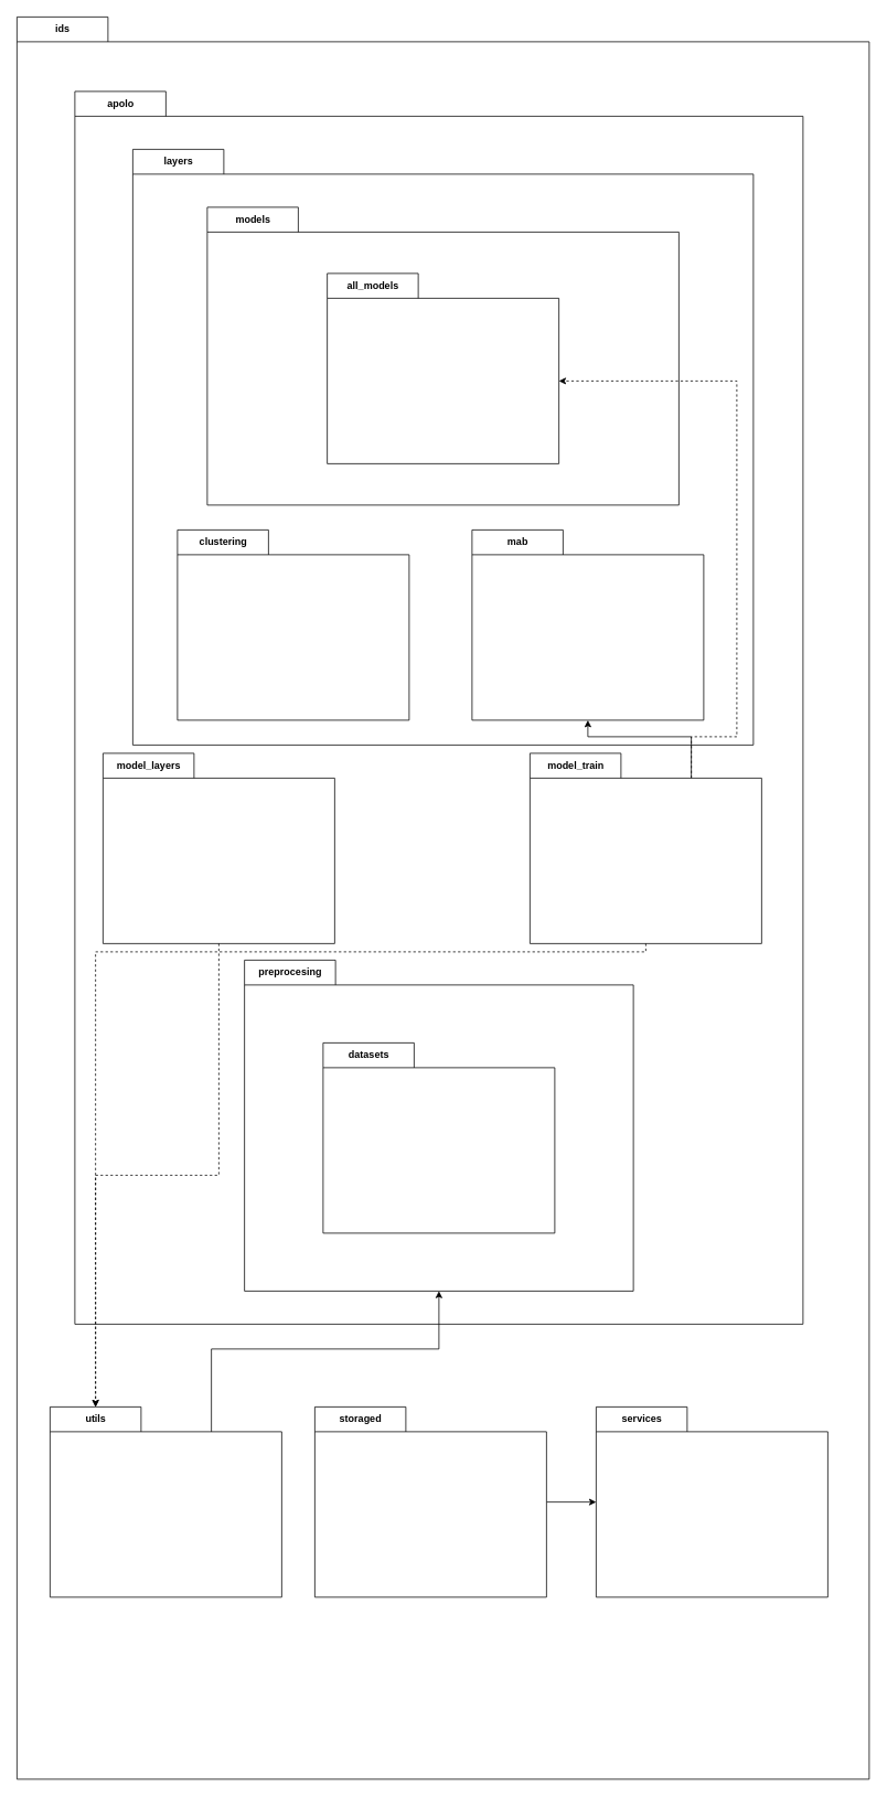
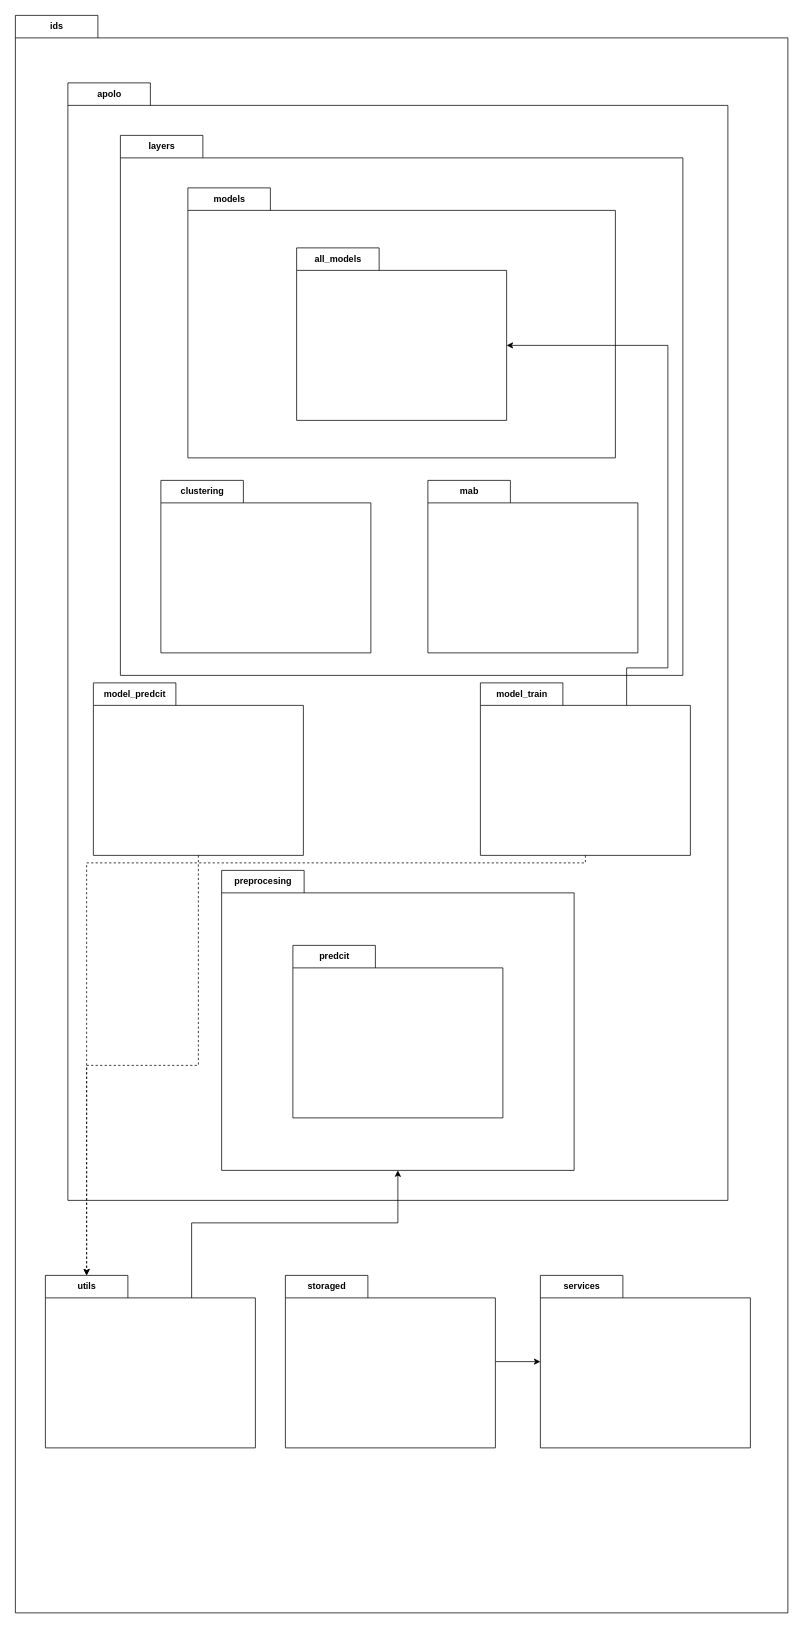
- <mxCell id="30" style="edgeStyle=orthogonalEdgeStyle;rounded=0;orthogonalLoop=1;jettySize=auto;html=1;entryX=0;entryY=0;entryDx=280;entryDy=130;entryPerimeter=0;exitX=0;exitY=0;exitDx=195;exitDy=30;exitPerimeter=0;dashed=1;" edge="1" parent="11" source="31" target="21"><mxGeometry relative="1" as="geometry"><Array as="points"><mxPoint x="745" y="780" /><mxPoint x="800" y="780" /><mxPoint x="800" y="350" /></Array></mxGeometry></mxCell>
+ <mxCell id="30" style="edgeStyle=orthogonalEdgeStyle;rounded=0;orthogonalLoop=1;jettySize=auto;html=1;entryX=0;entryY=0;entryDx=280;entryDy=130;entryPerimeter=0;exitX=0;exitY=0;exitDx=195;exitDy=30;exitPerimeter=0;" edge="1" parent="11" source="31" target="21"><mxGeometry relative="1" as="geometry"><Array as="points"><mxPoint x="745" y="780" /><mxPoint x="800" y="780" /><mxPoint x="800" y="350" /></Array></mxGeometry></mxCell>
- <mxCell id="29" style="edgeStyle=orthogonalEdgeStyle;rounded=0;orthogonalLoop=1;jettySize=auto;html=1;exitX=0;exitY=0;exitDx=195;exitDy=30;exitPerimeter=0;" edge="1" parent="11" source="31" target="25"><mxGeometry relative="1" as="geometry" /></mxCell>
- <mxCell id="27" value="model_layers" style="shape=folder;fontStyle=1;tabWidth=110;tabHeight=30;tabPosition=left;html=1;boundedLbl=1;labelInHeader=1;container=1;collapsible=0;" parent="11" vertex="1"><mxGeometry x="34" y="800" width="280" height="230" as="geometry" /></mxCell>
+ <mxCell id="27" value="model_predcit" style="shape=folder;fontStyle=1;tabWidth=110;tabHeight=30;tabPosition=left;html=1;boundedLbl=1;labelInHeader=1;container=1;collapsible=0;" parent="11" vertex="1"><mxGeometry x="34" y="800" width="280" height="230" as="geometry" /></mxCell>
- <mxCell id="15" value="datasets" style="shape=folder;fontStyle=1;tabWidth=110;tabHeight=30;tabPosition=left;html=1;boundedLbl=1;labelInHeader=1;container=1;collapsible=0;" parent="13" vertex="1"><mxGeometry x="95" y="100" width="280" height="230" as="geometry" /></mxCell>
+ <mxCell id="15" value="predcit" style="shape=folder;fontStyle=1;tabWidth=110;tabHeight=30;tabPosition=left;html=1;boundedLbl=1;labelInHeader=1;container=1;collapsible=0;" parent="13" vertex="1"><mxGeometry x="95" y="100" width="280" height="230" as="geometry" /></mxCell>
